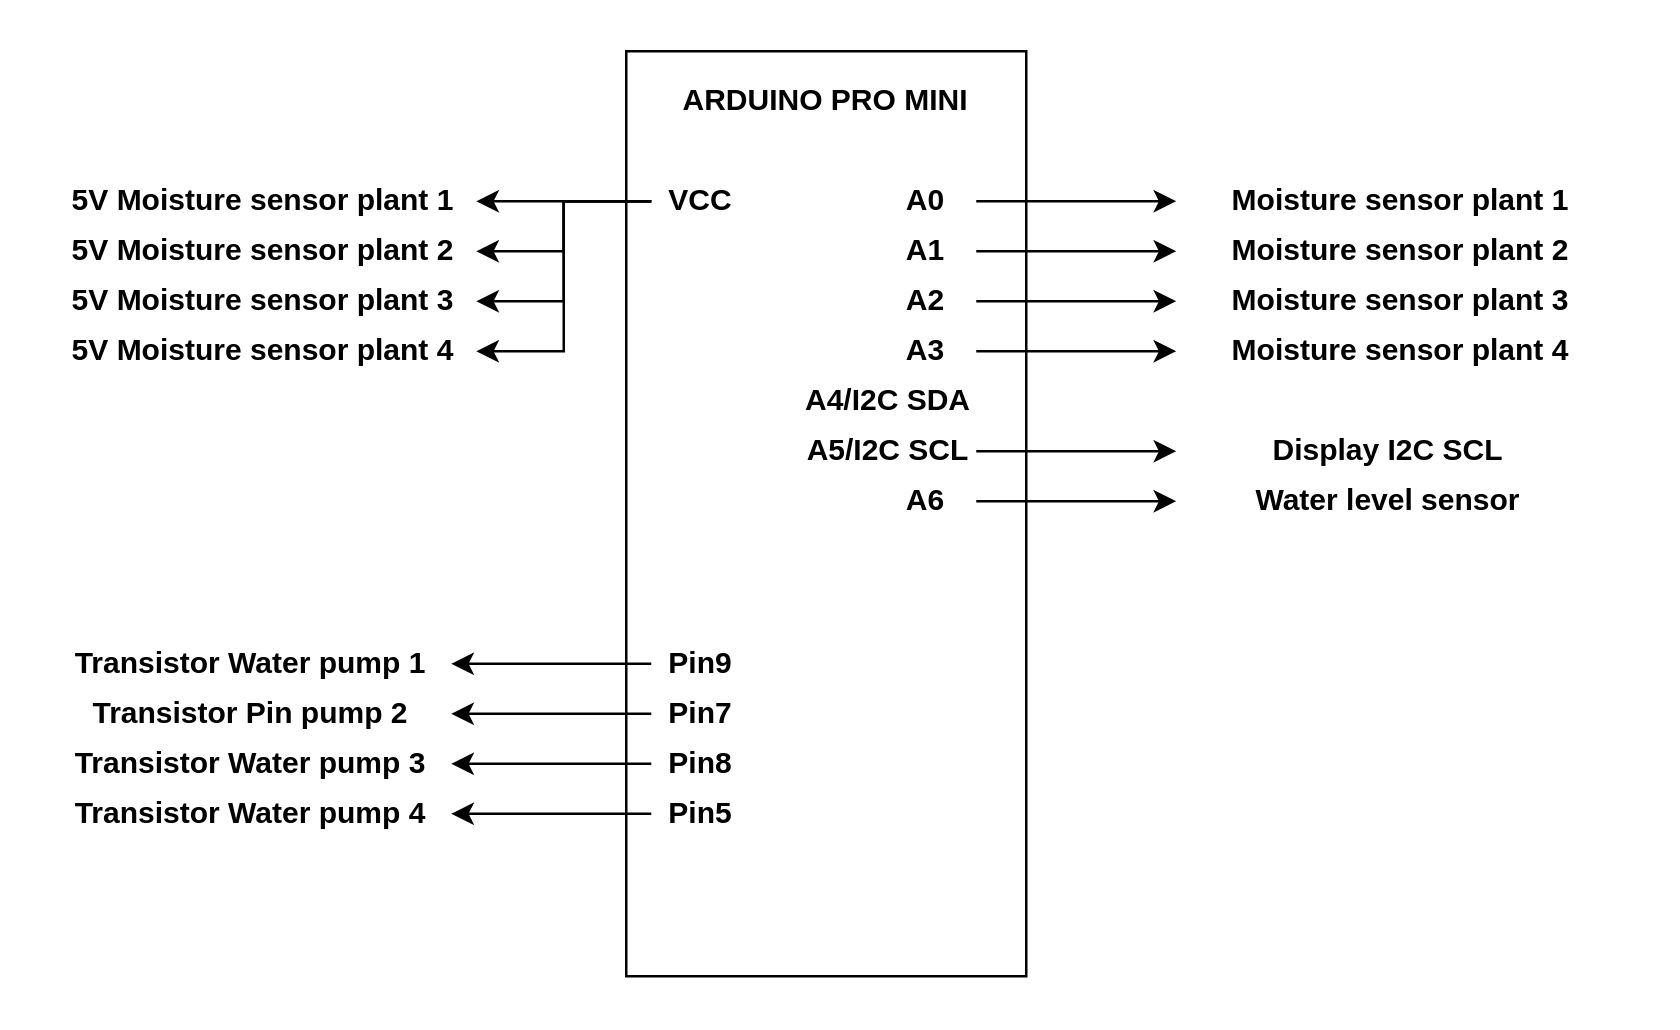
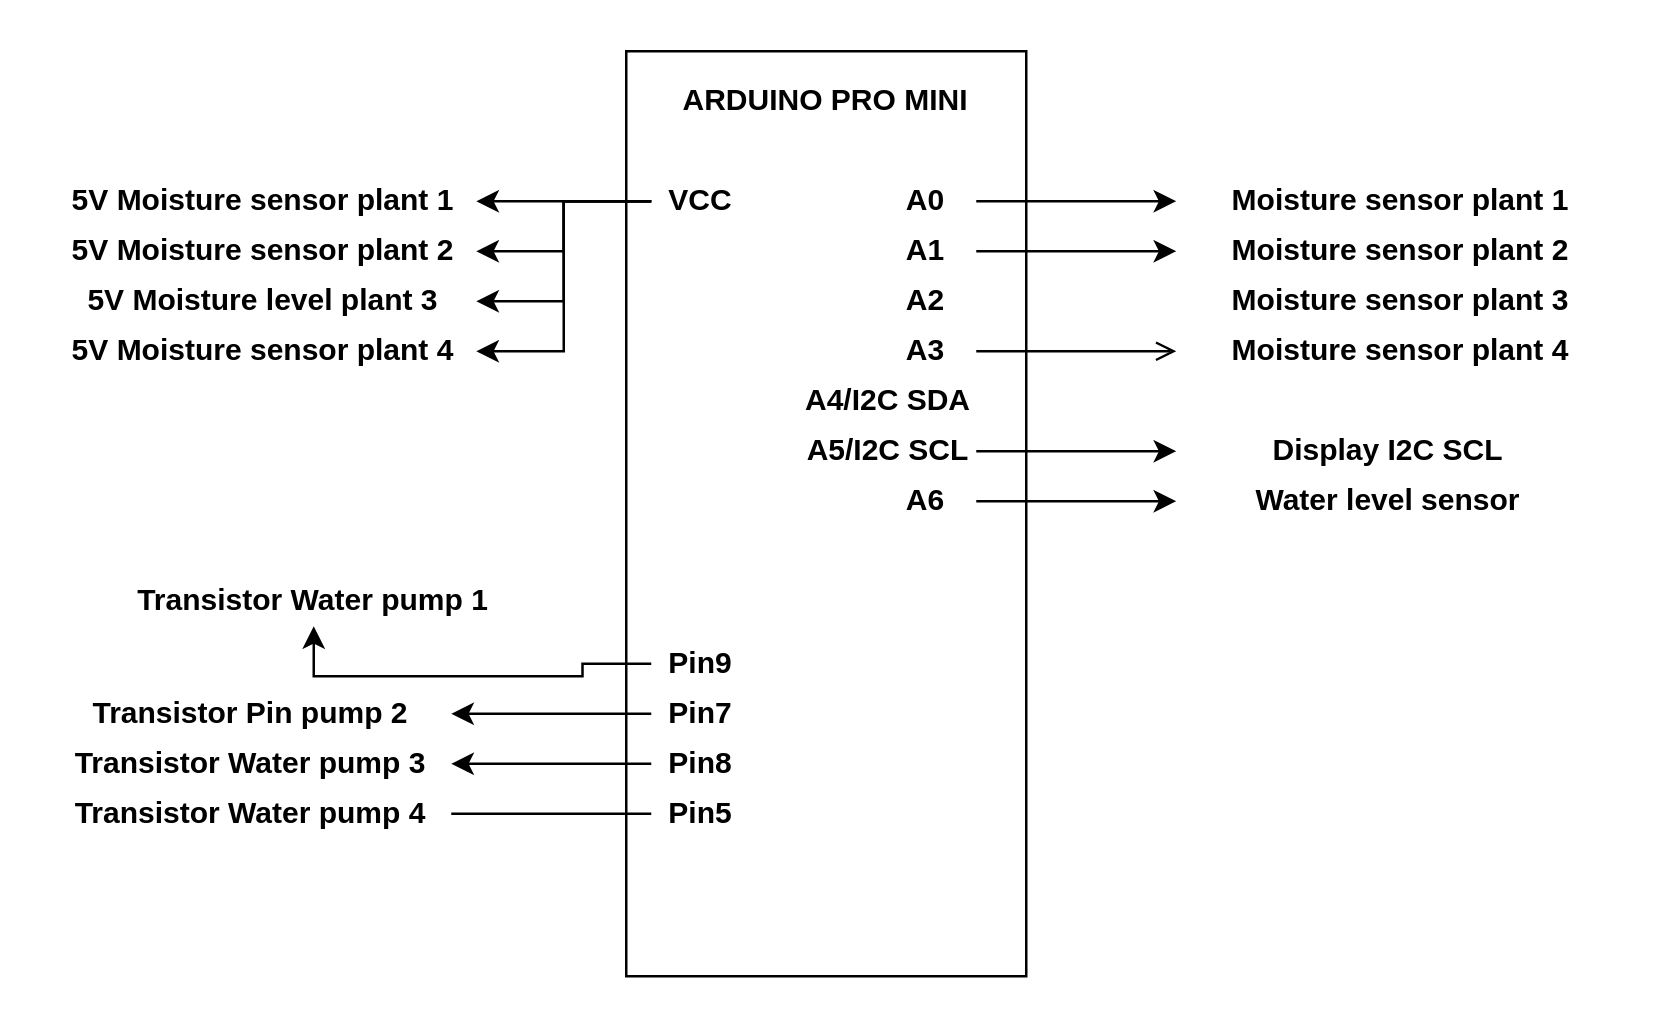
- <mxCell id="42" value="&lt;b&gt;5V Moisture sensor plant 3&lt;/b&gt;" style="text;html=1;strokeColor=none;fillColor=none;align=center;verticalAlign=middle;whiteSpace=wrap;rounded=0;" vertex="1" parent="1"><mxGeometry x="20" y="110" width="170" height="20" as="geometry" /></mxCell>
+ <mxCell id="42" value="&lt;b&gt;5V Moisture level plant 3&lt;/b&gt;" style="text;html=1;strokeColor=none;fillColor=none;align=center;verticalAlign=middle;whiteSpace=wrap;rounded=0;" vertex="1" parent="1"><mxGeometry x="20" y="110" width="170" height="20" as="geometry" /></mxCell>
- <mxCell id="10" value="" style="edgeStyle=orthogonalEdgeStyle;rounded=0;orthogonalLoop=1;jettySize=auto;html=1;" edge="1" parent="1" source="11" target="12"><mxGeometry relative="1" as="geometry" /></mxCell>
- <mxCell id="13" value="" style="edgeStyle=orthogonalEdgeStyle;rounded=0;orthogonalLoop=1;jettySize=auto;html=1;" edge="1" parent="1" source="14" target="15"><mxGeometry relative="1" as="geometry" /></mxCell>
+ <mxCell id="13" value="" style="edgeStyle=orthogonalEdgeStyle;rounded=0;orthogonalLoop=1;jettySize=auto;html=1;endArrow=open;" edge="1" parent="1" source="14" target="15"><mxGeometry relative="1" as="geometry" /></mxCell>
- <mxCell id="22" value="&lt;b&gt;Transistor Water pump 1&lt;br&gt;&lt;/b&gt;" style="text;html=1;strokeColor=none;fillColor=none;align=center;verticalAlign=middle;whiteSpace=wrap;rounded=0;" vertex="1" parent="1"><mxGeometry x="20" y="255" width="160" height="20" as="geometry" /></mxCell>
+ <mxCell id="22" value="&lt;b&gt;Transistor Water pump 1&lt;br&gt;&lt;/b&gt;" style="text;html=1;strokeColor=none;fillColor=none;align=center;verticalAlign=middle;whiteSpace=wrap;rounded=0;" vertex="1" parent="1"><mxGeometry x="45" y="230" width="160" height="20" as="geometry" /></mxCell>
- <mxCell id="29" value="" style="edgeStyle=orthogonalEdgeStyle;rounded=0;orthogonalLoop=1;jettySize=auto;html=1;" edge="1" parent="1" source="30" target="31"><mxGeometry relative="1" as="geometry" /></mxCell>
+ <mxCell id="29" value="" style="edgeStyle=orthogonalEdgeStyle;rounded=0;orthogonalLoop=1;jettySize=auto;html=1;endArrow=none;" edge="1" parent="1" source="30" target="31"><mxGeometry relative="1" as="geometry" /></mxCell>
